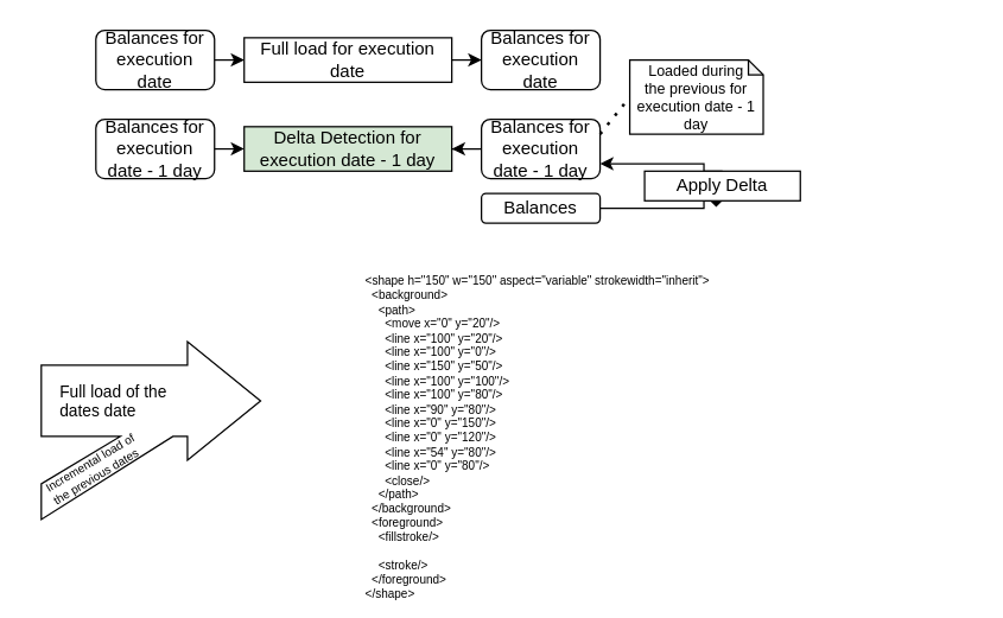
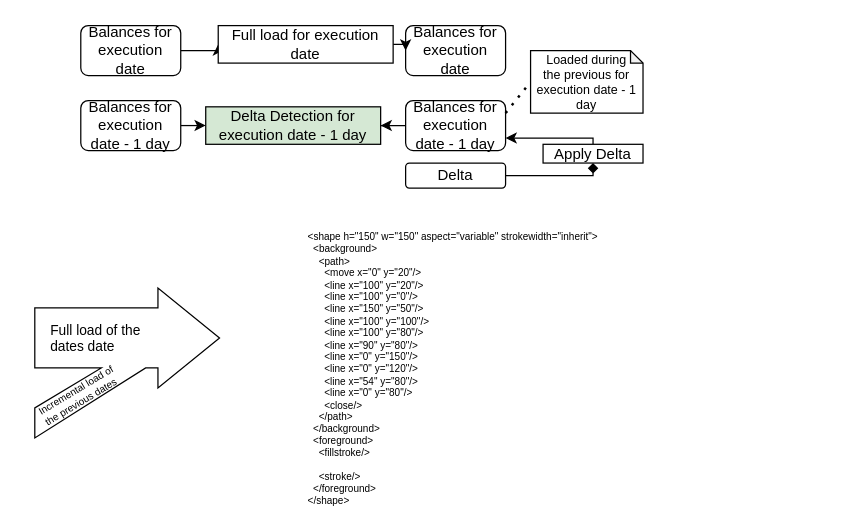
- <mxCell id="6" value="Full load for execution date" style="rounded=0;whiteSpace=wrap;html=1;" parent="1" vertex="1"><mxGeometry x="164" y="25" width="140" height="30" as="geometry" /></mxCell>
+ <mxCell id="6" value="Full load for execution date" style="rounded=0;whiteSpace=wrap;html=1;" parent="1" vertex="1"><mxGeometry x="174" y="20" width="140" height="30" as="geometry" /></mxCell>
- <mxCell id="17" value="Apply Delta" style="rounded=0;whiteSpace=wrap;html=1;" parent="1" vertex="1"><mxGeometry x="434" y="115" width="105" height="20" as="geometry" /></mxCell>
+ <mxCell id="17" value="Apply Delta" style="rounded=0;whiteSpace=wrap;html=1;" parent="1" vertex="1"><mxGeometry x="434" y="115" width="80" height="15" as="geometry" /></mxCell>
- <mxCell id="12" value="Balances" style="rounded=1;whiteSpace=wrap;html=1;" parent="1" vertex="1"><mxGeometry x="324" y="130" width="80" height="20" as="geometry" /></mxCell>
+ <mxCell id="12" value="Delta" style="rounded=1;whiteSpace=wrap;html=1;" parent="1" vertex="1"><mxGeometry x="324" y="130" width="80" height="20" as="geometry" /></mxCell>
